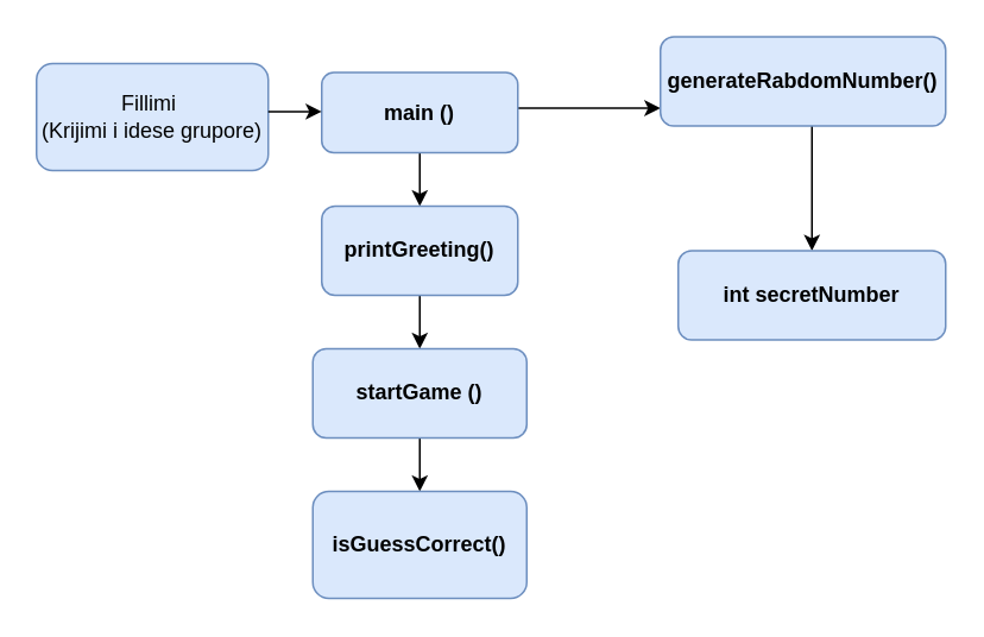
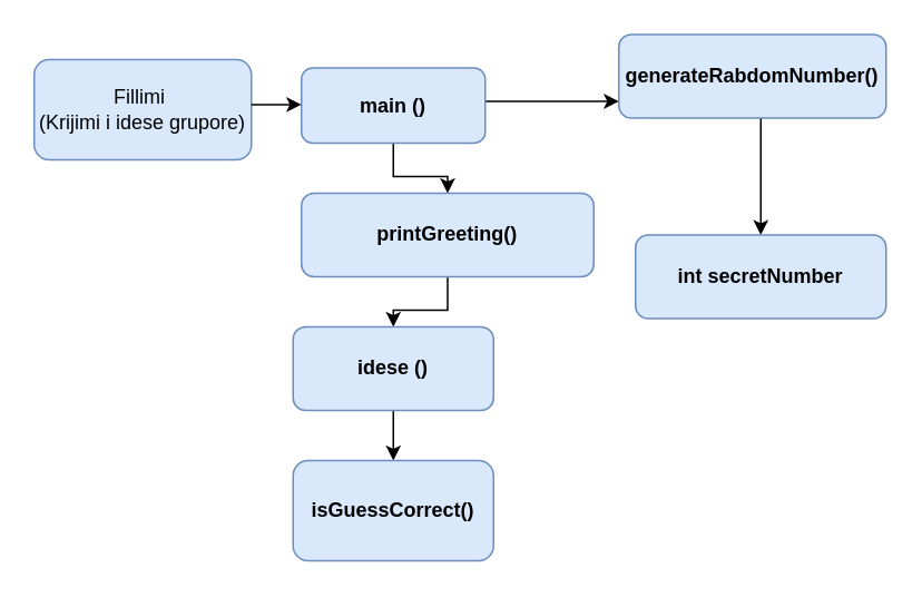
- <mxCell id="7" value="printGreeting()" style="rounded=1;whiteSpace=wrap;html=1;fillColor=#dae8fc;strokeColor=#6c8ebf;fontStyle=1" vertex="1" parent="1"><mxGeometry x="180" y="115" width="110" height="50" as="geometry" /></mxCell>
+ <mxCell id="7" value="printGreeting()" style="rounded=1;whiteSpace=wrap;html=1;fillColor=#dae8fc;strokeColor=#6c8ebf;fontStyle=1" vertex="1" parent="1"><mxGeometry x="180" y="115" width="175" height="50" as="geometry" /></mxCell>
- <mxCell id="9" value="startGame ()" style="whiteSpace=wrap;html=1;rounded=1;fillColor=#dae8fc;strokeColor=#6c8ebf;fontStyle=1" vertex="1" parent="1"><mxGeometry x="175" y="195" width="120" height="50" as="geometry" /></mxCell>
+ <mxCell id="9" value="idese ()" style="whiteSpace=wrap;html=1;rounded=1;fillColor=#dae8fc;strokeColor=#6c8ebf;fontStyle=1" vertex="1" parent="1"><mxGeometry x="175" y="195" width="120" height="50" as="geometry" /></mxCell>
